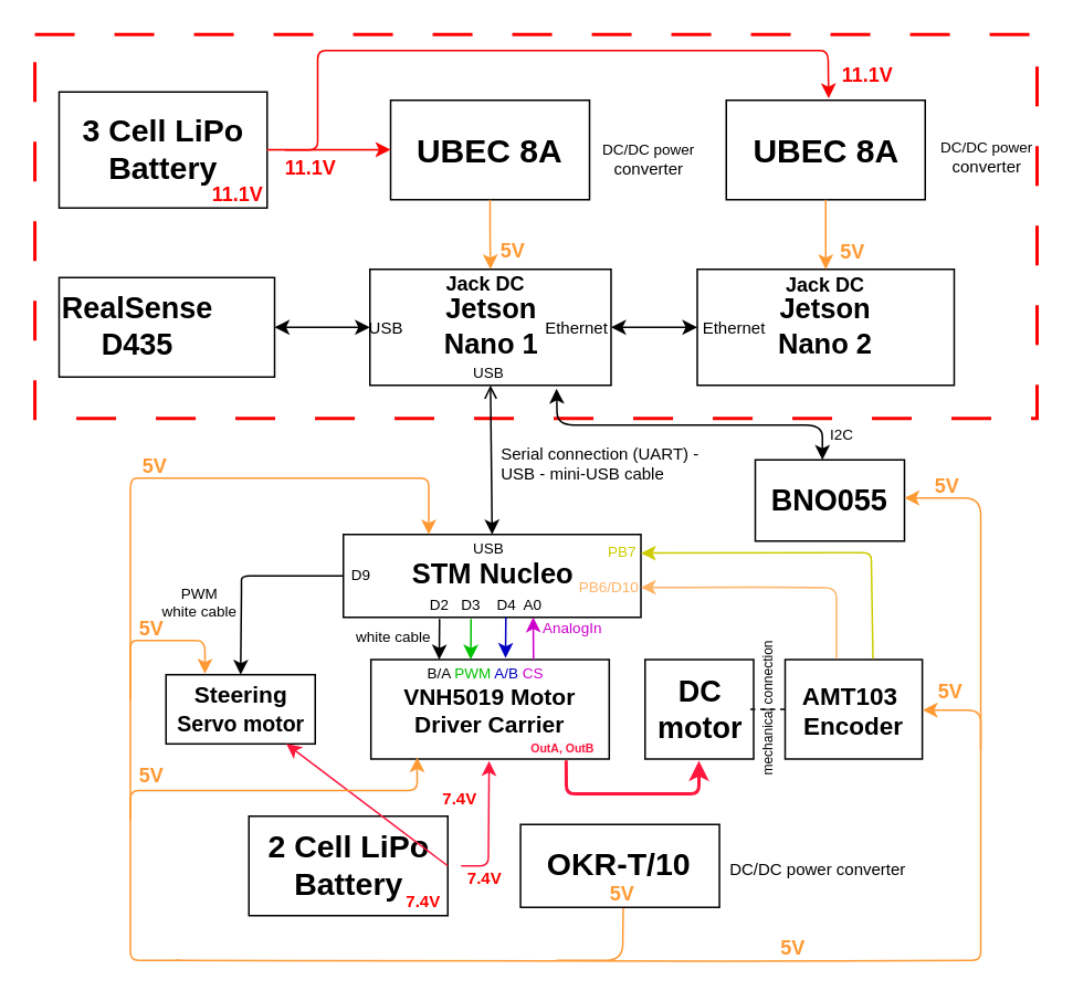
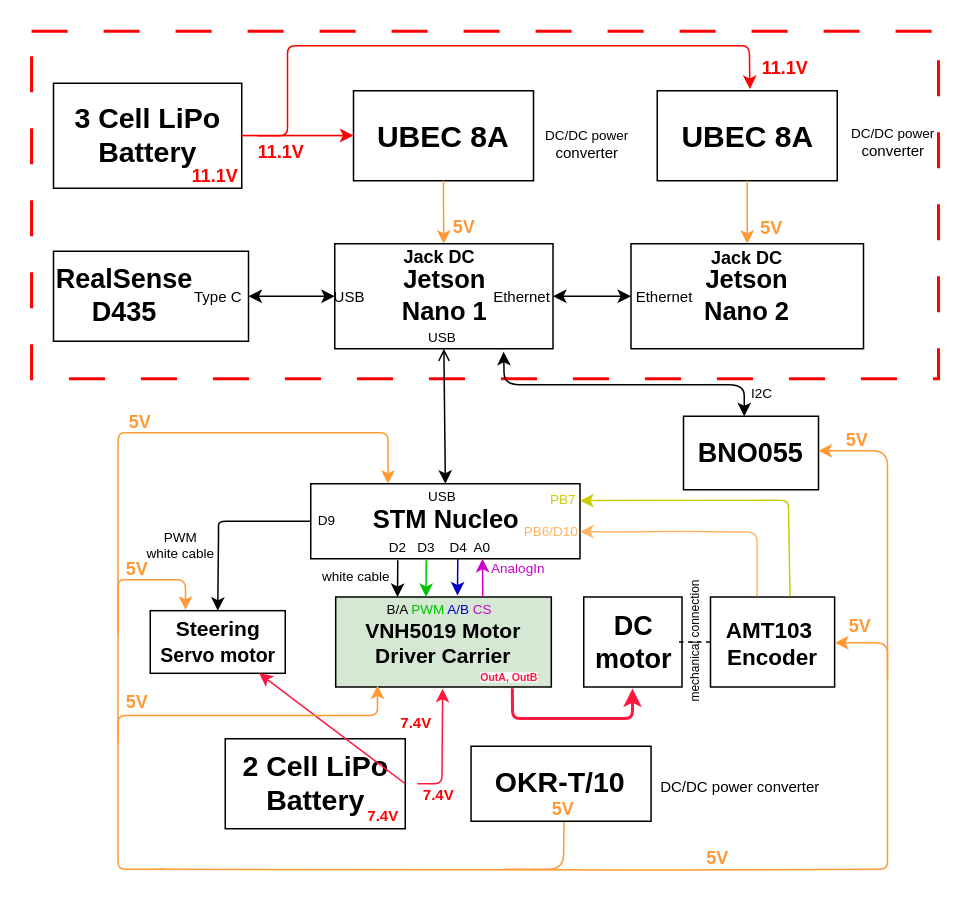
+ <mxCell id="19" value="&lt;font color=&quot;#000000&quot; style=&quot;font-weight: normal; font-size: 10px;&quot;&gt;Type C&lt;/font&gt;" style="text;html=1;strokeColor=none;fillColor=none;align=center;verticalAlign=middle;whiteSpace=wrap;rounded=0;fontSize=11;fontColor=#ff0000;fontStyle=1" vertex="1" parent="1"><mxGeometry x="125" y="189" width="40" height="16" as="geometry" /></mxCell>
- <mxCell id="14" value="Serial connection (UART) - &lt;br&gt;USB - mini-USB cable" style="text;html=1;strokeColor=none;fillColor=none;align=left;verticalAlign=middle;whiteSpace=wrap;rounded=0;fontSize=10;fontColor=#000000;" vertex="1" parent="1"><mxGeometry x="300.38" y="271" width="150" height="15" as="geometry" /></mxCell>
- <mxCell id="31" value="&lt;b style=&quot;border-color: var(--border-color); font-size: 14px;&quot;&gt;VNH5019 Motor&lt;br style=&quot;border-color: var(--border-color); font-size: 14px;&quot;&gt;Driver Carrier&lt;/b&gt;" style="rounded=0;whiteSpace=wrap;html=1;fontSize=14;" vertex="1" parent="1"><mxGeometry x="223.13" y="397.5" width="143.75" height="60" as="geometry" /></mxCell>
+ <mxCell id="31" value="&lt;b style=&quot;border-color: var(--border-color); font-size: 14px;&quot;&gt;VNH5019 Motor&lt;br style=&quot;border-color: var(--border-color); font-size: 14px;&quot;&gt;Driver Carrier&lt;/b&gt;" style="rounded=0;whiteSpace=wrap;html=1;fontSize=14;fillColor=#d5e8d4;" vertex="1" parent="1"><mxGeometry x="223.13" y="397.5" width="143.75" height="60" as="geometry" /></mxCell>
